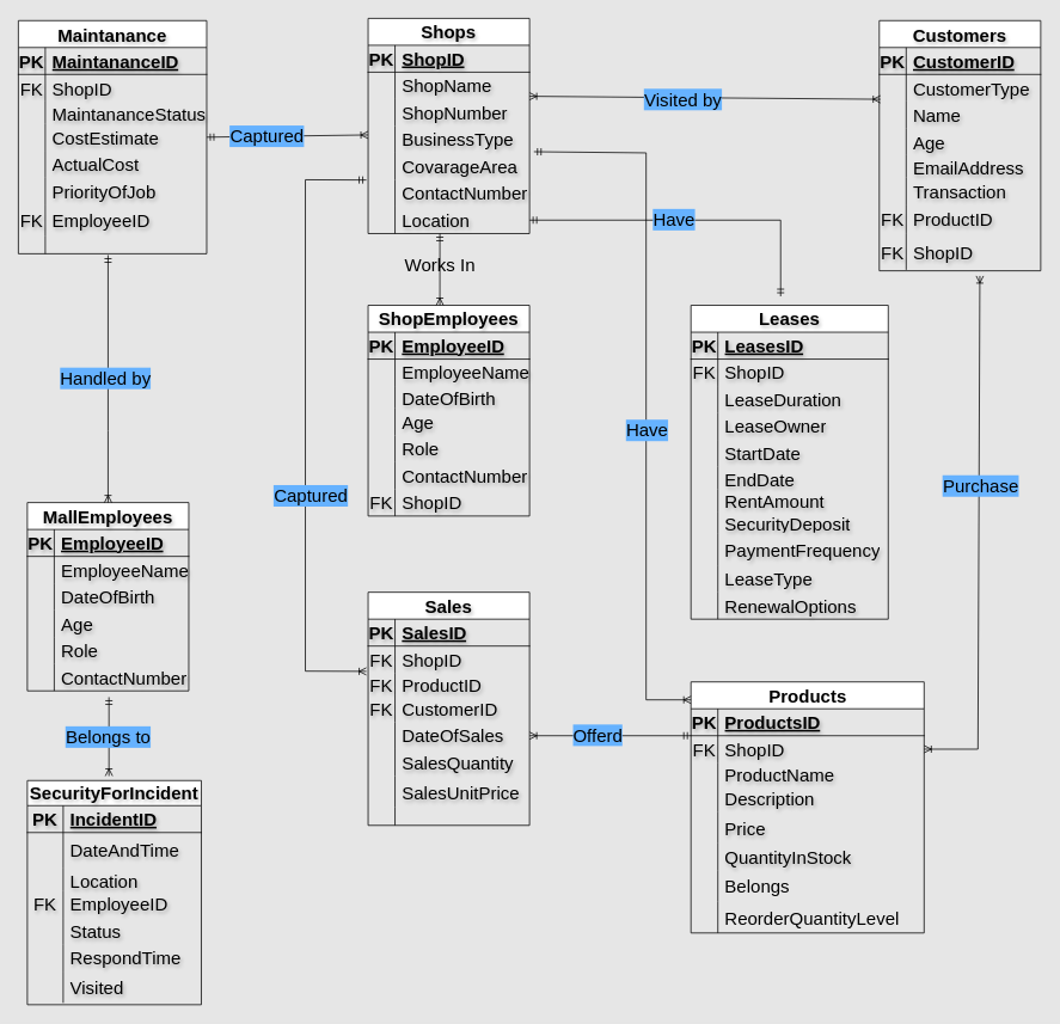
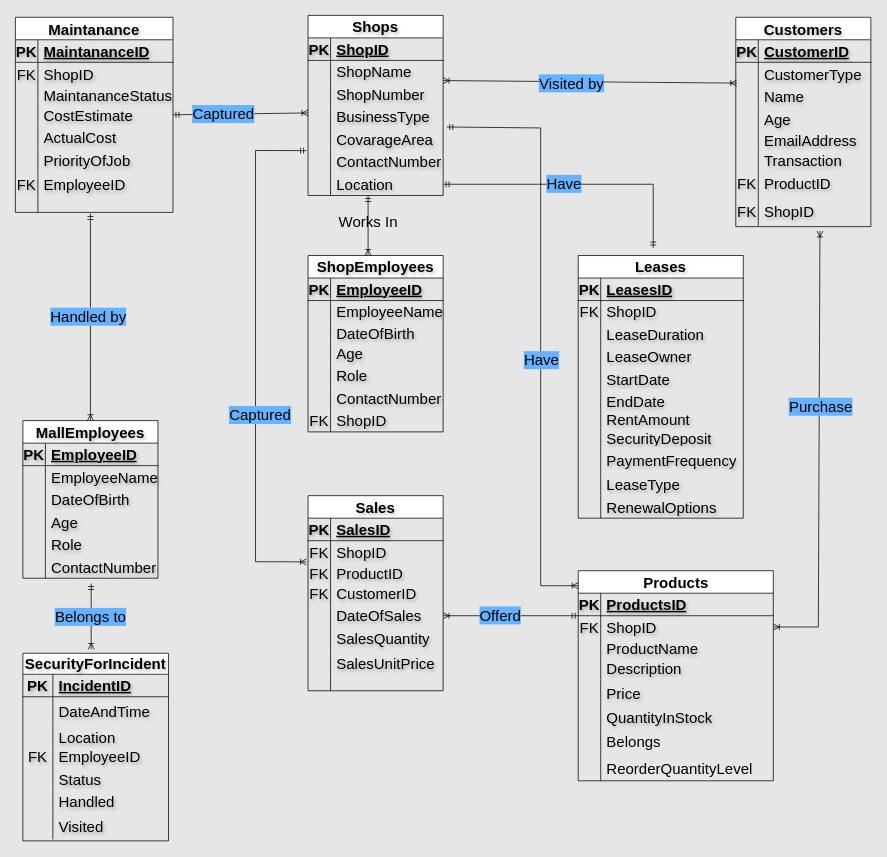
- <mxCell id="217" value="RespondTime" style="shape=partialRectangle;connectable=0;fillColor=none;top=0;left=0;bottom=0;right=0;align=left;spacingLeft=6;overflow=hidden;whiteSpace=wrap;html=1;fontSize=20;labelBackgroundColor=none;labelBorderColor=none;textShadow=1;" parent="215" vertex="1"><mxGeometry x="40" width="154.0" height="30" as="geometry"><mxRectangle width="154.0" height="30" as="alternateBounds" /></mxGeometry></mxCell>
+ <mxCell id="217" value="Handled" style="shape=partialRectangle;connectable=0;fillColor=none;top=0;left=0;bottom=0;right=0;align=left;spacingLeft=6;overflow=hidden;whiteSpace=wrap;html=1;fontSize=20;labelBackgroundColor=none;labelBorderColor=none;textShadow=1;" parent="215" vertex="1"><mxGeometry x="40" width="154.0" height="30" as="geometry"><mxRectangle width="154.0" height="30" as="alternateBounds" /></mxGeometry></mxCell>
